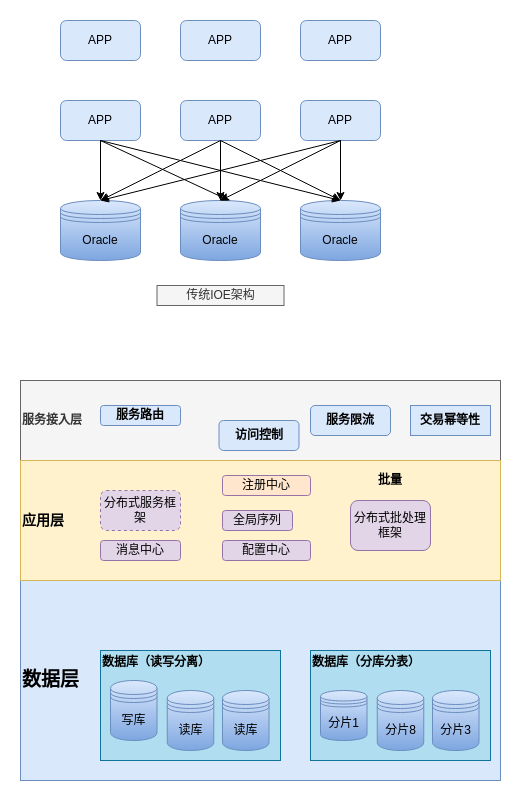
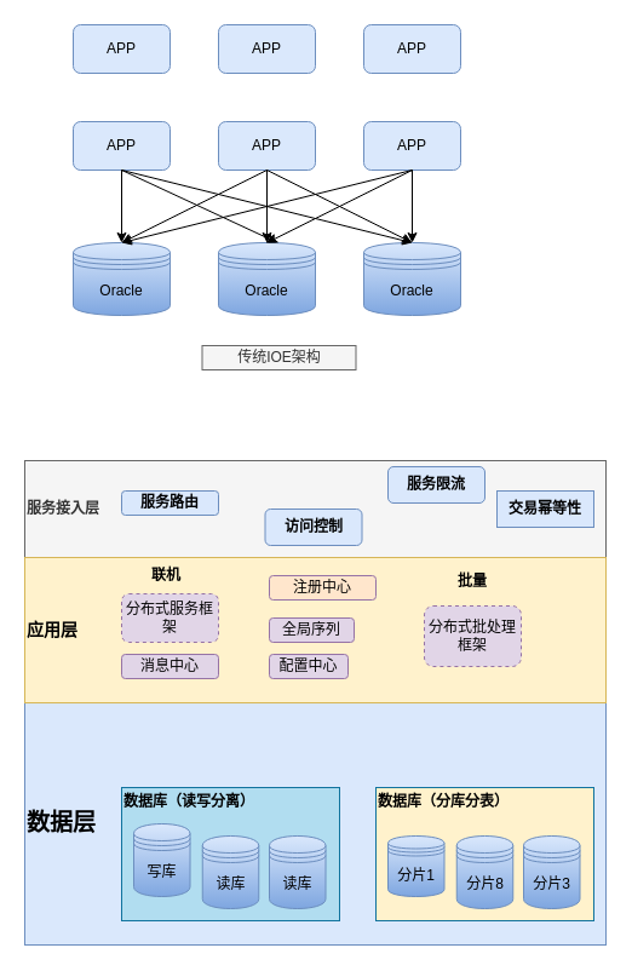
- <mxCell id="21" value="传统IOE架构" style="text;html=1;strokeColor=#666666;fillColor=#f5f5f5;align=center;verticalAlign=middle;whiteSpace=wrap;rounded=0;fontColor=#333333;" vertex="1" parent="1"><mxGeometry x="156.5" y="285" width="127" height="20" as="geometry" /></mxCell>
+ <mxCell id="21" value="传统IOE架构" style="text;html=1;strokeColor=#666666;fillColor=#f5f5f5;align=center;verticalAlign=middle;whiteSpace=wrap;rounded=0;fontColor=#333333;" vertex="1" parent="1"><mxGeometry x="166.5" y="285" width="127" height="20" as="geometry" /></mxCell>
- <mxCell id="26" value="服务限流" style="rounded=1;whiteSpace=wrap;html=1;fillColor=#dae8fc;strokeColor=#6c8ebf;fontStyle=1" vertex="1" parent="1"><mxGeometry x="310" y="405" width="80" height="30" as="geometry" /></mxCell>
+ <mxCell id="26" value="服务限流" style="rounded=1;whiteSpace=wrap;html=1;fillColor=#dae8fc;strokeColor=#6c8ebf;fontStyle=1" vertex="1" parent="1"><mxGeometry x="320" y="385" width="80" height="30" as="geometry" /></mxCell>
+ <mxCell id="35" value="&lt;b&gt;联机&lt;/b&gt;" style="text;html=1;strokeColor=none;fillColor=none;align=center;verticalAlign=middle;whiteSpace=wrap;rounded=0;" vertex="1" parent="1"><mxGeometry x="116.5" y="465" width="40" height="20" as="geometry" /></mxCell>
- <mxCell id="30" value="分布式批处理框架" style="rounded=1;whiteSpace=wrap;html=1;fillColor=#e1d5e7;strokeColor=#9673a6;" vertex="1" parent="1"><mxGeometry x="350" y="500" width="80" height="50" as="geometry" /></mxCell>
+ <mxCell id="30" value="分布式批处理框架" style="rounded=1;whiteSpace=wrap;html=1;fillColor=#e1d5e7;strokeColor=#9673a6;dashed=1;" vertex="1" parent="1"><mxGeometry x="350" y="500" width="80" height="50" as="geometry" /></mxCell>
- <mxCell id="34" value="配置中心" style="rounded=1;whiteSpace=wrap;html=1;fillColor=#e1d5e7;strokeColor=#9673a6;" vertex="1" parent="1"><mxGeometry x="222" y="540" width="88" height="20" as="geometry" /></mxCell>
+ <mxCell id="34" value="配置中心" style="rounded=1;whiteSpace=wrap;html=1;fillColor=#e1d5e7;strokeColor=#9673a6;" vertex="1" parent="1"><mxGeometry x="222" y="540" width="65" height="20" as="geometry" /></mxCell>
- <mxCell id="40" value="&lt;div style=&quot;text-align: center&quot;&gt;&lt;b&gt;&lt;span&gt;数据库（分库分表&lt;/span&gt;&lt;span&gt;）&lt;/span&gt;&lt;/b&gt;&lt;/div&gt;&lt;div style=&quot;text-align: center&quot;&gt;&lt;span&gt;&lt;b&gt;&lt;br&gt;&lt;/b&gt;&lt;/span&gt;&lt;/div&gt;&lt;div style=&quot;text-align: center&quot;&gt;&lt;span&gt;&lt;b&gt;&lt;br&gt;&lt;/b&gt;&lt;/span&gt;&lt;/div&gt;&lt;div style=&quot;text-align: center&quot;&gt;&lt;span&gt;&lt;b&gt;&lt;br&gt;&lt;/b&gt;&lt;/span&gt;&lt;/div&gt;&lt;div style=&quot;text-align: center&quot;&gt;&lt;span&gt;&lt;b&gt;&lt;br&gt;&lt;/b&gt;&lt;/span&gt;&lt;/div&gt;&lt;div style=&quot;text-align: center&quot;&gt;&lt;span&gt;&lt;b&gt;&lt;br&gt;&lt;/b&gt;&lt;/span&gt;&lt;/div&gt;&lt;div style=&quot;text-align: center&quot;&gt;&lt;span&gt;&lt;br&gt;&lt;/span&gt;&lt;/div&gt;" style="rounded=0;whiteSpace=wrap;html=1;fillColor=#b1ddf0;strokeColor=#10739e;align=left;" vertex="1" parent="1"><mxGeometry x="310" y="650" width="180" height="110" as="geometry" /></mxCell>
+ <mxCell id="40" value="&lt;div style=&quot;text-align: center&quot;&gt;&lt;b&gt;&lt;span&gt;数据库（分库分表&lt;/span&gt;&lt;span&gt;）&lt;/span&gt;&lt;/b&gt;&lt;/div&gt;&lt;div style=&quot;text-align: center&quot;&gt;&lt;span&gt;&lt;b&gt;&lt;br&gt;&lt;/b&gt;&lt;/span&gt;&lt;/div&gt;&lt;div style=&quot;text-align: center&quot;&gt;&lt;span&gt;&lt;b&gt;&lt;br&gt;&lt;/b&gt;&lt;/span&gt;&lt;/div&gt;&lt;div style=&quot;text-align: center&quot;&gt;&lt;span&gt;&lt;b&gt;&lt;br&gt;&lt;/b&gt;&lt;/span&gt;&lt;/div&gt;&lt;div style=&quot;text-align: center&quot;&gt;&lt;span&gt;&lt;b&gt;&lt;br&gt;&lt;/b&gt;&lt;/span&gt;&lt;/div&gt;&lt;div style=&quot;text-align: center&quot;&gt;&lt;span&gt;&lt;b&gt;&lt;br&gt;&lt;/b&gt;&lt;/span&gt;&lt;/div&gt;&lt;div style=&quot;text-align: center&quot;&gt;&lt;span&gt;&lt;br&gt;&lt;/span&gt;&lt;/div&gt;" style="rounded=0;whiteSpace=wrap;html=1;fillColor=#fff2cc;strokeColor=#10739e;align=left;" vertex="1" parent="1"><mxGeometry x="310" y="650" width="180" height="110" as="geometry" /></mxCell>
